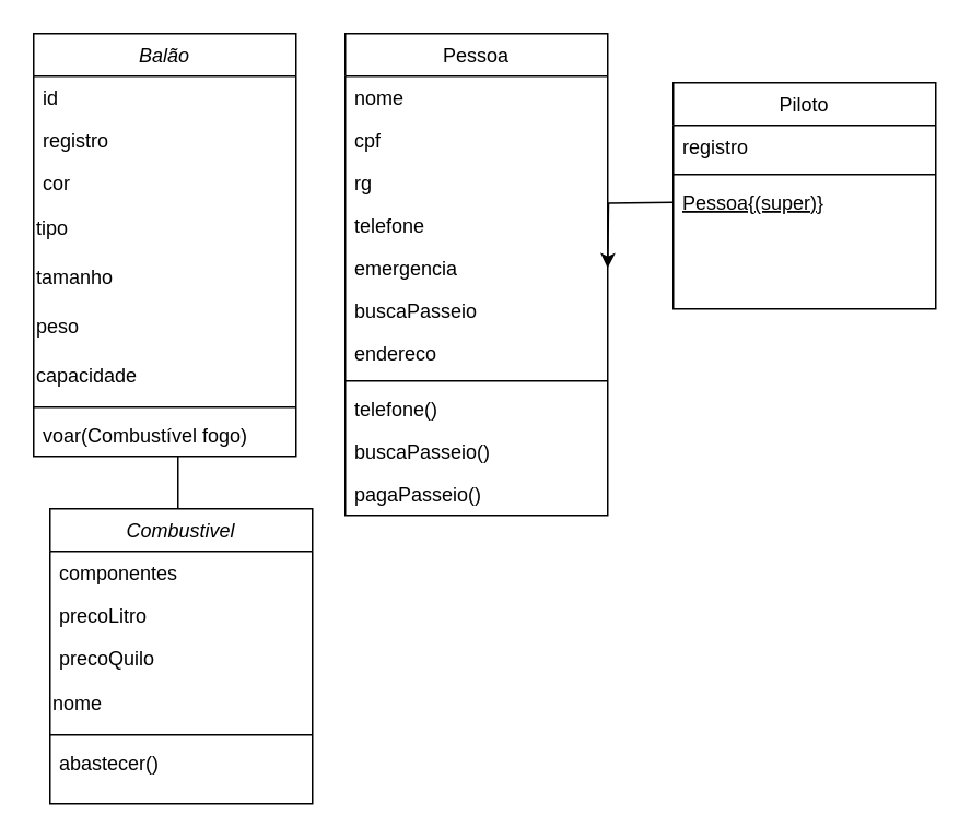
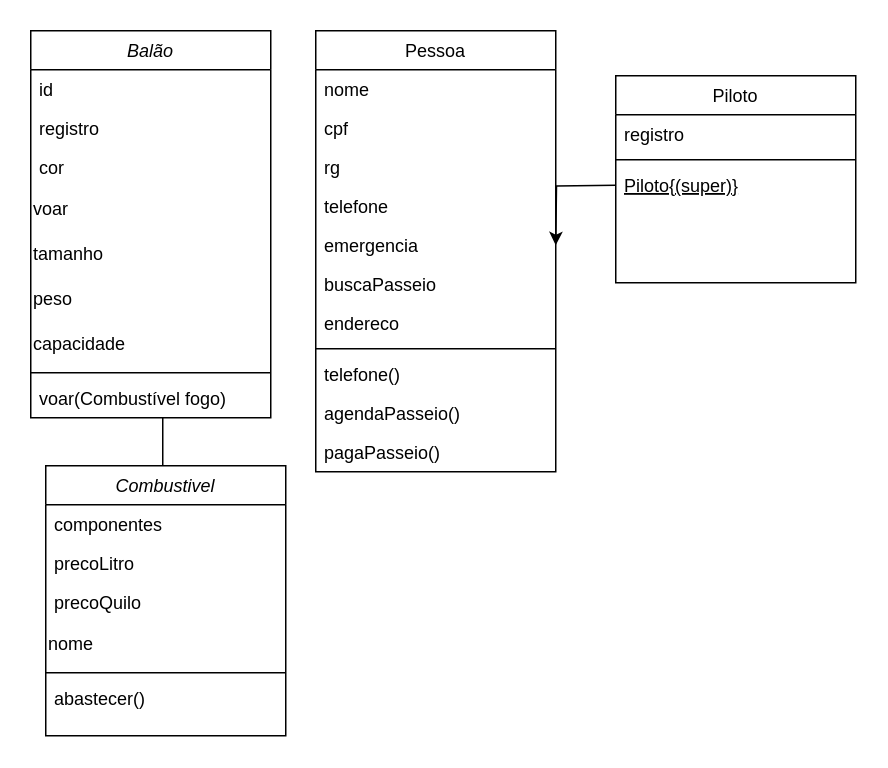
- <mxCell id="28" value="Pessoa{(super)}" style="text;align=left;verticalAlign=top;spacingLeft=4;spacingRight=4;overflow=hidden;rotatable=0;points=[[0,0.5],[1,0.5]];portConstraint=eastwest;fontStyle=4" vertex="1" parent="25"><mxGeometry y="60" width="160" height="26" as="geometry" /></mxCell>
+ <mxCell id="28" value="Piloto{(super)}" style="text;align=left;verticalAlign=top;spacingLeft=4;spacingRight=4;overflow=hidden;rotatable=0;points=[[0,0.5],[1,0.5]];portConstraint=eastwest;fontStyle=4" vertex="1" parent="25"><mxGeometry y="60" width="160" height="26" as="geometry" /></mxCell>
- <mxCell id="6" value="tipo" style="text;strokeColor=none;align=left;fillColor=none;html=1;verticalAlign=middle;whiteSpace=wrap;rounded=0;" vertex="1" parent="2"><mxGeometry y="104" width="160" height="30" as="geometry" /></mxCell>
+ <mxCell id="6" value="voar" style="text;strokeColor=none;align=left;fillColor=none;html=1;verticalAlign=middle;whiteSpace=wrap;rounded=0;" vertex="1" parent="2"><mxGeometry y="104" width="160" height="30" as="geometry" /></mxCell>
- <mxCell id="22" value="buscaPasseio()" style="text;align=left;verticalAlign=top;spacingLeft=4;spacingRight=4;overflow=hidden;rotatable=0;points=[[0,0.5],[1,0.5]];portConstraint=eastwest;rounded=0;shadow=0;html=0;" vertex="1" parent="12"><mxGeometry y="242" width="160" height="26" as="geometry" /></mxCell>
+ <mxCell id="22" value="agendaPasseio()" style="text;align=left;verticalAlign=top;spacingLeft=4;spacingRight=4;overflow=hidden;rotatable=0;points=[[0,0.5],[1,0.5]];portConstraint=eastwest;rounded=0;shadow=0;html=0;" vertex="1" parent="12"><mxGeometry y="242" width="160" height="26" as="geometry" /></mxCell>
